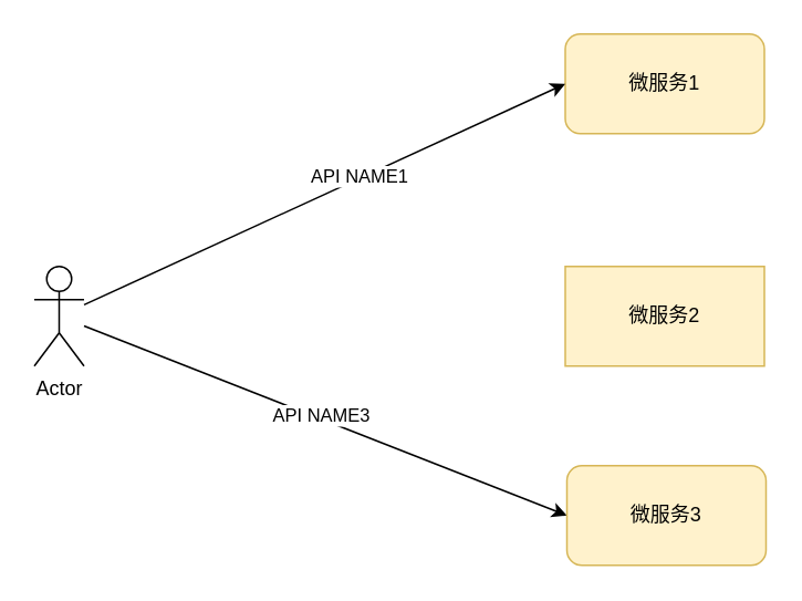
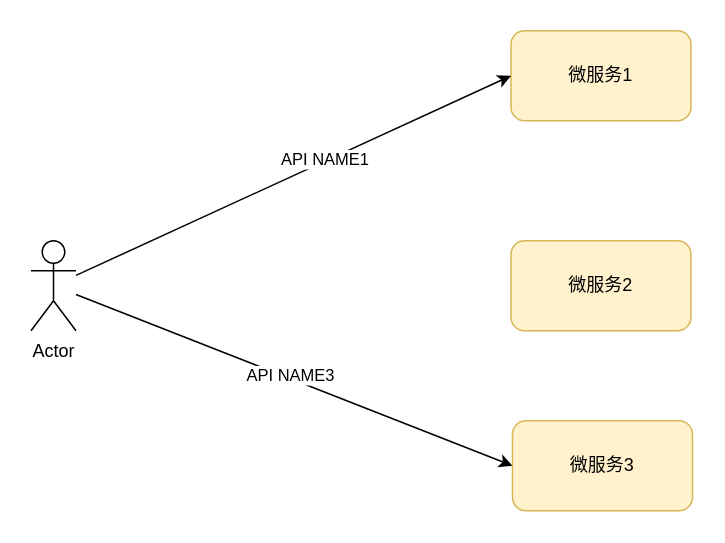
- <mxCell id="9" value="微服务2" style="whiteSpace=wrap;html=1;fillColor=#fff2cc;strokeColor=#d6b656;rounded=0;" vertex="1" parent="1"><mxGeometry x="340" y="160" width="120" height="60" as="geometry" /></mxCell>
+ <mxCell id="9" value="微服务2" style="rounded=1;whiteSpace=wrap;html=1;fillColor=#fff2cc;strokeColor=#d6b656;" vertex="1" parent="1"><mxGeometry x="340" y="160" width="120" height="60" as="geometry" /></mxCell>
